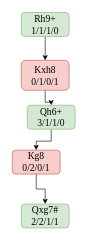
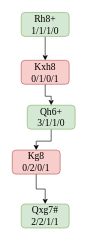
- <mxCell id="3" value="&lt;div&gt;Rh9+&lt;/div&gt;&lt;div&gt;1/1/1/0&lt;br&gt;&lt;/div&gt;" style="rounded=1;whiteSpace=wrap;html=1;fillColor=#d5e8d4;strokeColor=#82b366;strokeWidth=1;fontFamily=Times New Roman;fontSize=16;" parent="1" vertex="1"><mxGeometry x="35" y="20" width="80" height="40" as="geometry" /></mxCell>
+ <mxCell id="3" value="&lt;div&gt;Rh8+&lt;/div&gt;&lt;div&gt;1/1/1/0&lt;br&gt;&lt;/div&gt;" style="rounded=1;whiteSpace=wrap;html=1;fillColor=#d5e8d4;strokeColor=#82b366;strokeWidth=1;fontFamily=Times New Roman;fontSize=16;" parent="1" vertex="1"><mxGeometry x="35" y="20" width="80" height="40" as="geometry" /></mxCell>
- <mxCell id="5" value="&lt;div&gt;Kxh8&lt;/div&gt;&lt;div&gt;0/1/0/1&lt;br&gt;&lt;/div&gt;" style="rounded=1;whiteSpace=wrap;html=1;fillColor=#f8cecc;strokeColor=#b85450;strokeWidth=1;fontFamily=Times New Roman;fontSize=16;" parent="1" vertex="1"><mxGeometry x="35" y="100" width="80" height="50" as="geometry" /></mxCell>
+ <mxCell id="5" value="&lt;div&gt;Kxh8&lt;/div&gt;&lt;div&gt;0/1/0/1&lt;br&gt;&lt;/div&gt;" style="rounded=1;whiteSpace=wrap;html=1;fillColor=#f8cecc;strokeColor=#b85450;strokeWidth=1;fontFamily=Times New Roman;fontSize=16;" parent="1" vertex="1"><mxGeometry x="35" y="100" width="80" height="40" as="geometry" /></mxCell>
